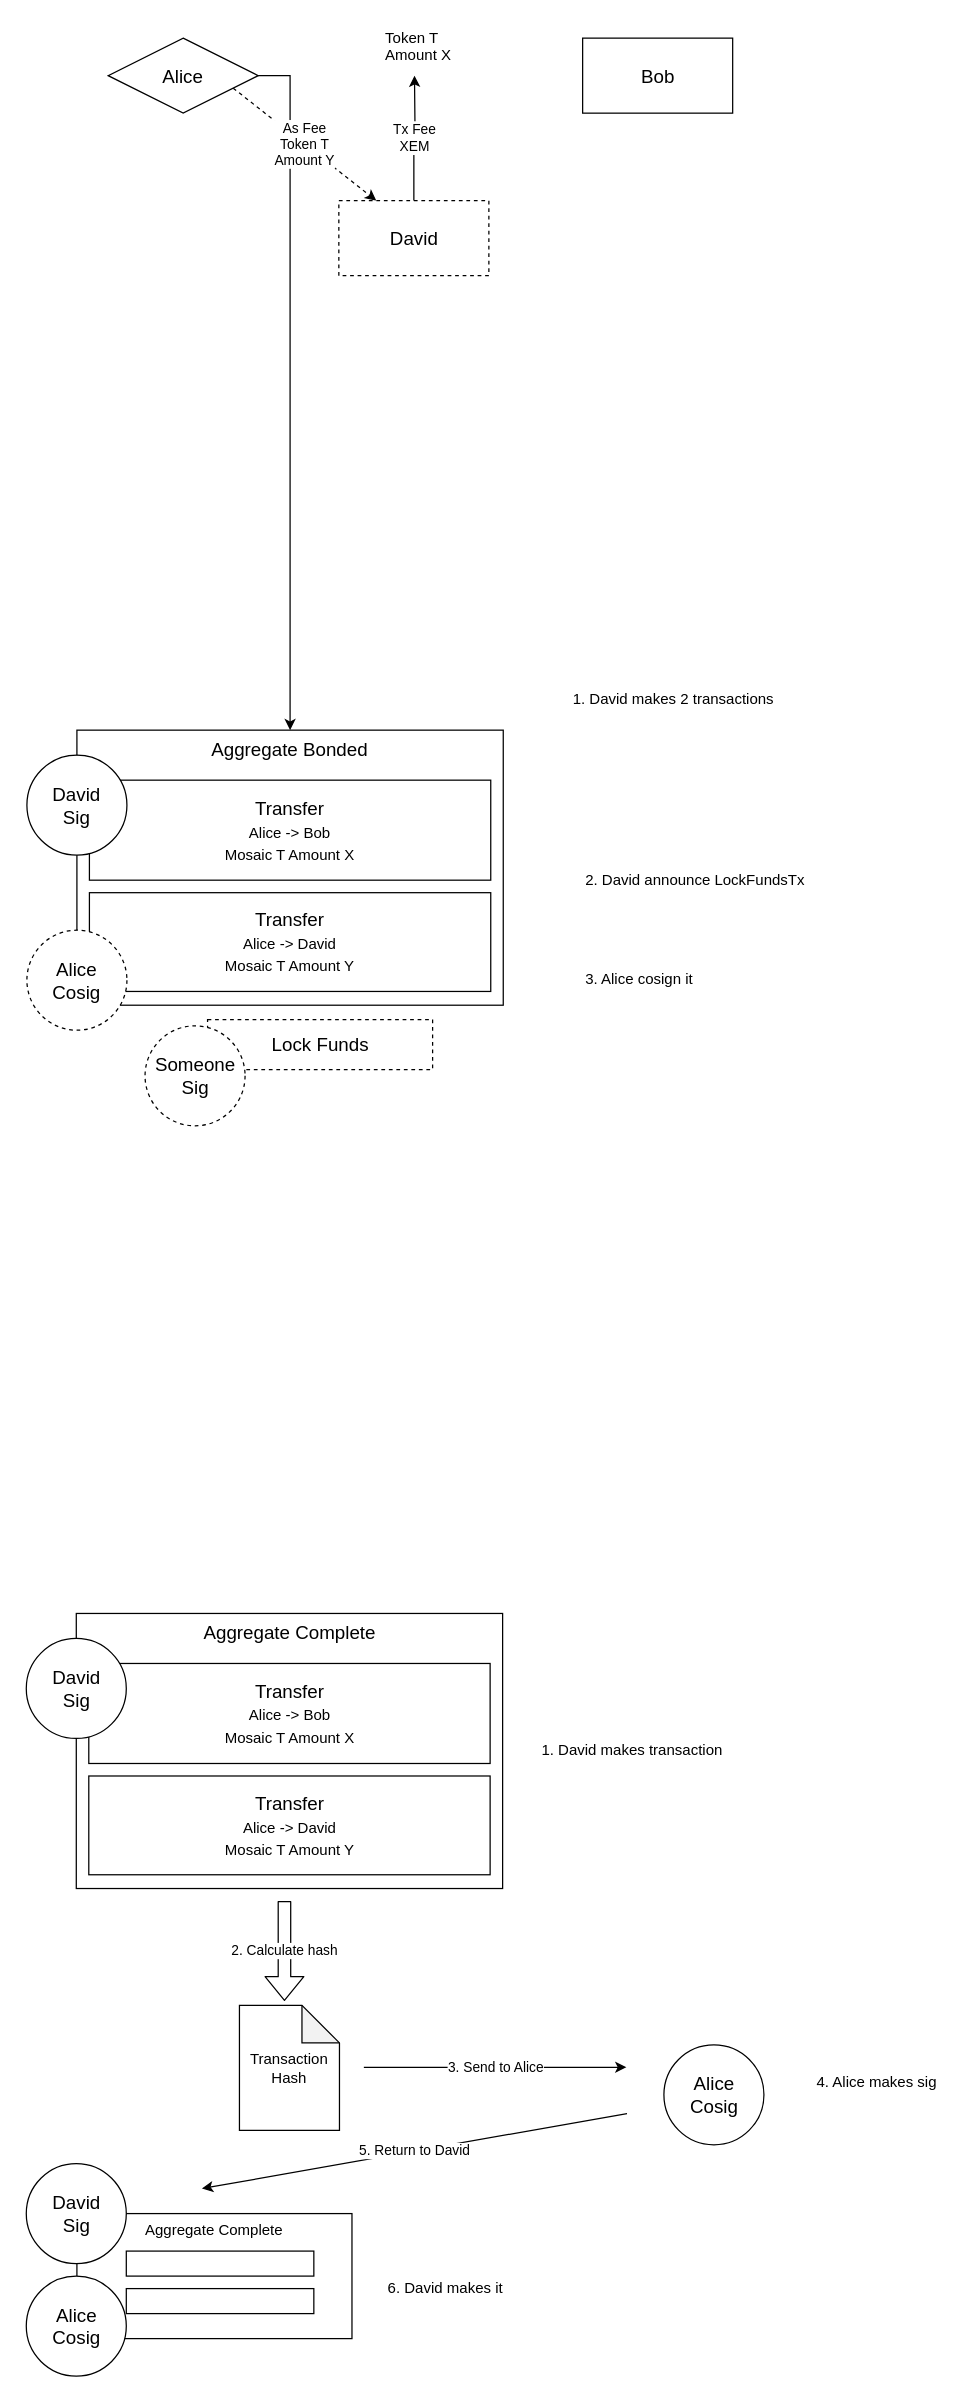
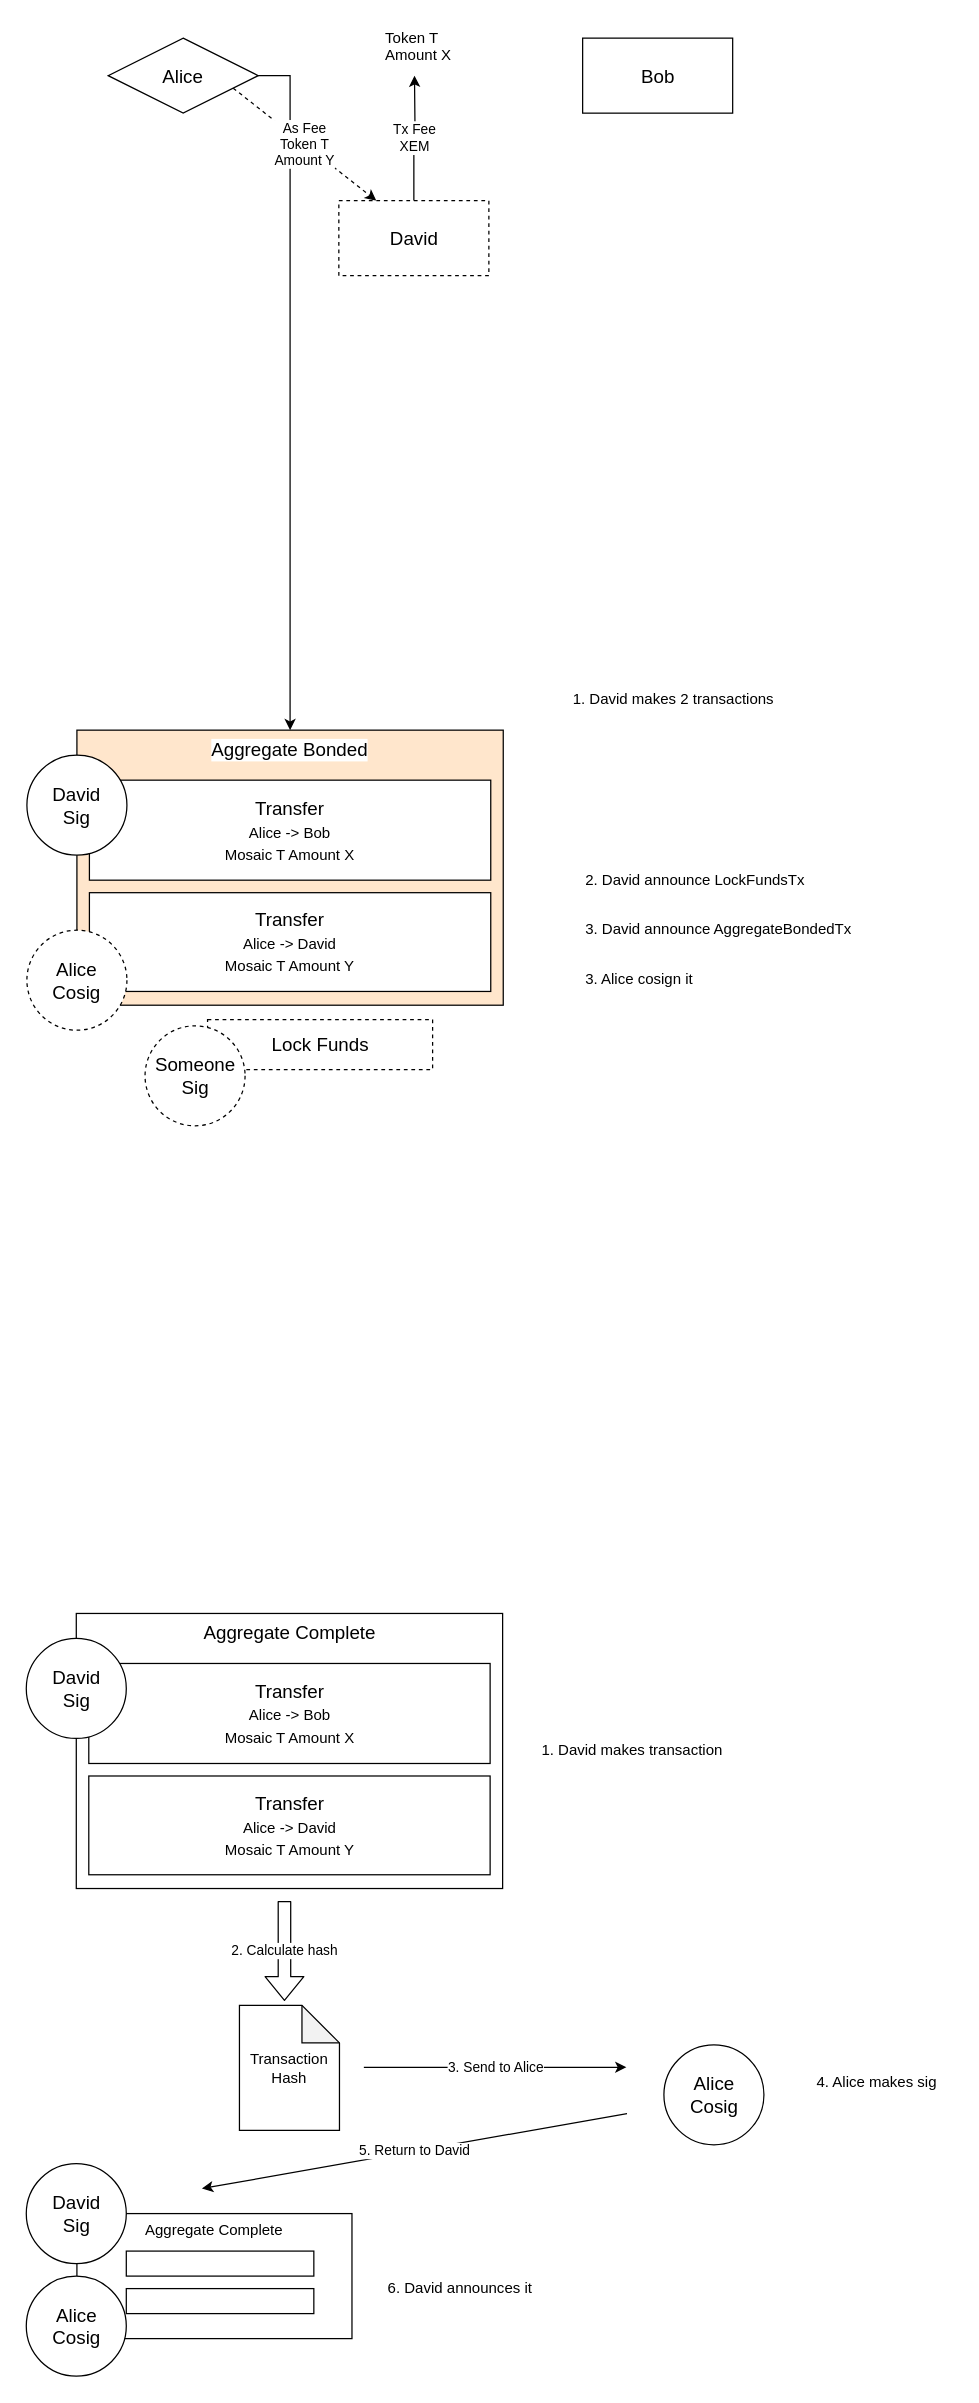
- <mxCell id="8" value="Aggregate Bonded" style="rounded=0;whiteSpace=wrap;html=1;labelBackgroundColor=#ffffff;fontSize=15;align=center;verticalAlign=top;" parent="1" vertex="1"><mxGeometry x="61" y="583.5" width="341" height="220" as="geometry" /></mxCell>
+ <mxCell id="8" value="Aggregate Bonded" style="rounded=0;whiteSpace=wrap;html=1;labelBackgroundColor=#ffffff;fontSize=15;align=center;verticalAlign=top;fillColor=#ffe6cc;" parent="1" vertex="1"><mxGeometry x="61" y="583.5" width="341" height="220" as="geometry" /></mxCell>
+ <mxCell id="35" value="3. David announce AggregateBondedTx" style="text;html=1;resizable=0;points=[];autosize=1;align=left;verticalAlign=top;spacingTop=-4;" vertex="1" parent="1"><mxGeometry x="465.5" y="733" width="230" height="20" as="geometry" /></mxCell>
- <mxCell id="30" value="6. David makes it" style="text;html=1;resizable=0;points=[];autosize=1;align=left;verticalAlign=top;spacingTop=-4;" parent="1" vertex="1"><mxGeometry x="308" y="1820" width="130" height="20" as="geometry" /></mxCell>
+ <mxCell id="30" value="6. David announces it" style="text;html=1;resizable=0;points=[];autosize=1;align=left;verticalAlign=top;spacingTop=-4;" parent="1" vertex="1"><mxGeometry x="308" y="1820" width="130" height="20" as="geometry" /></mxCell>
